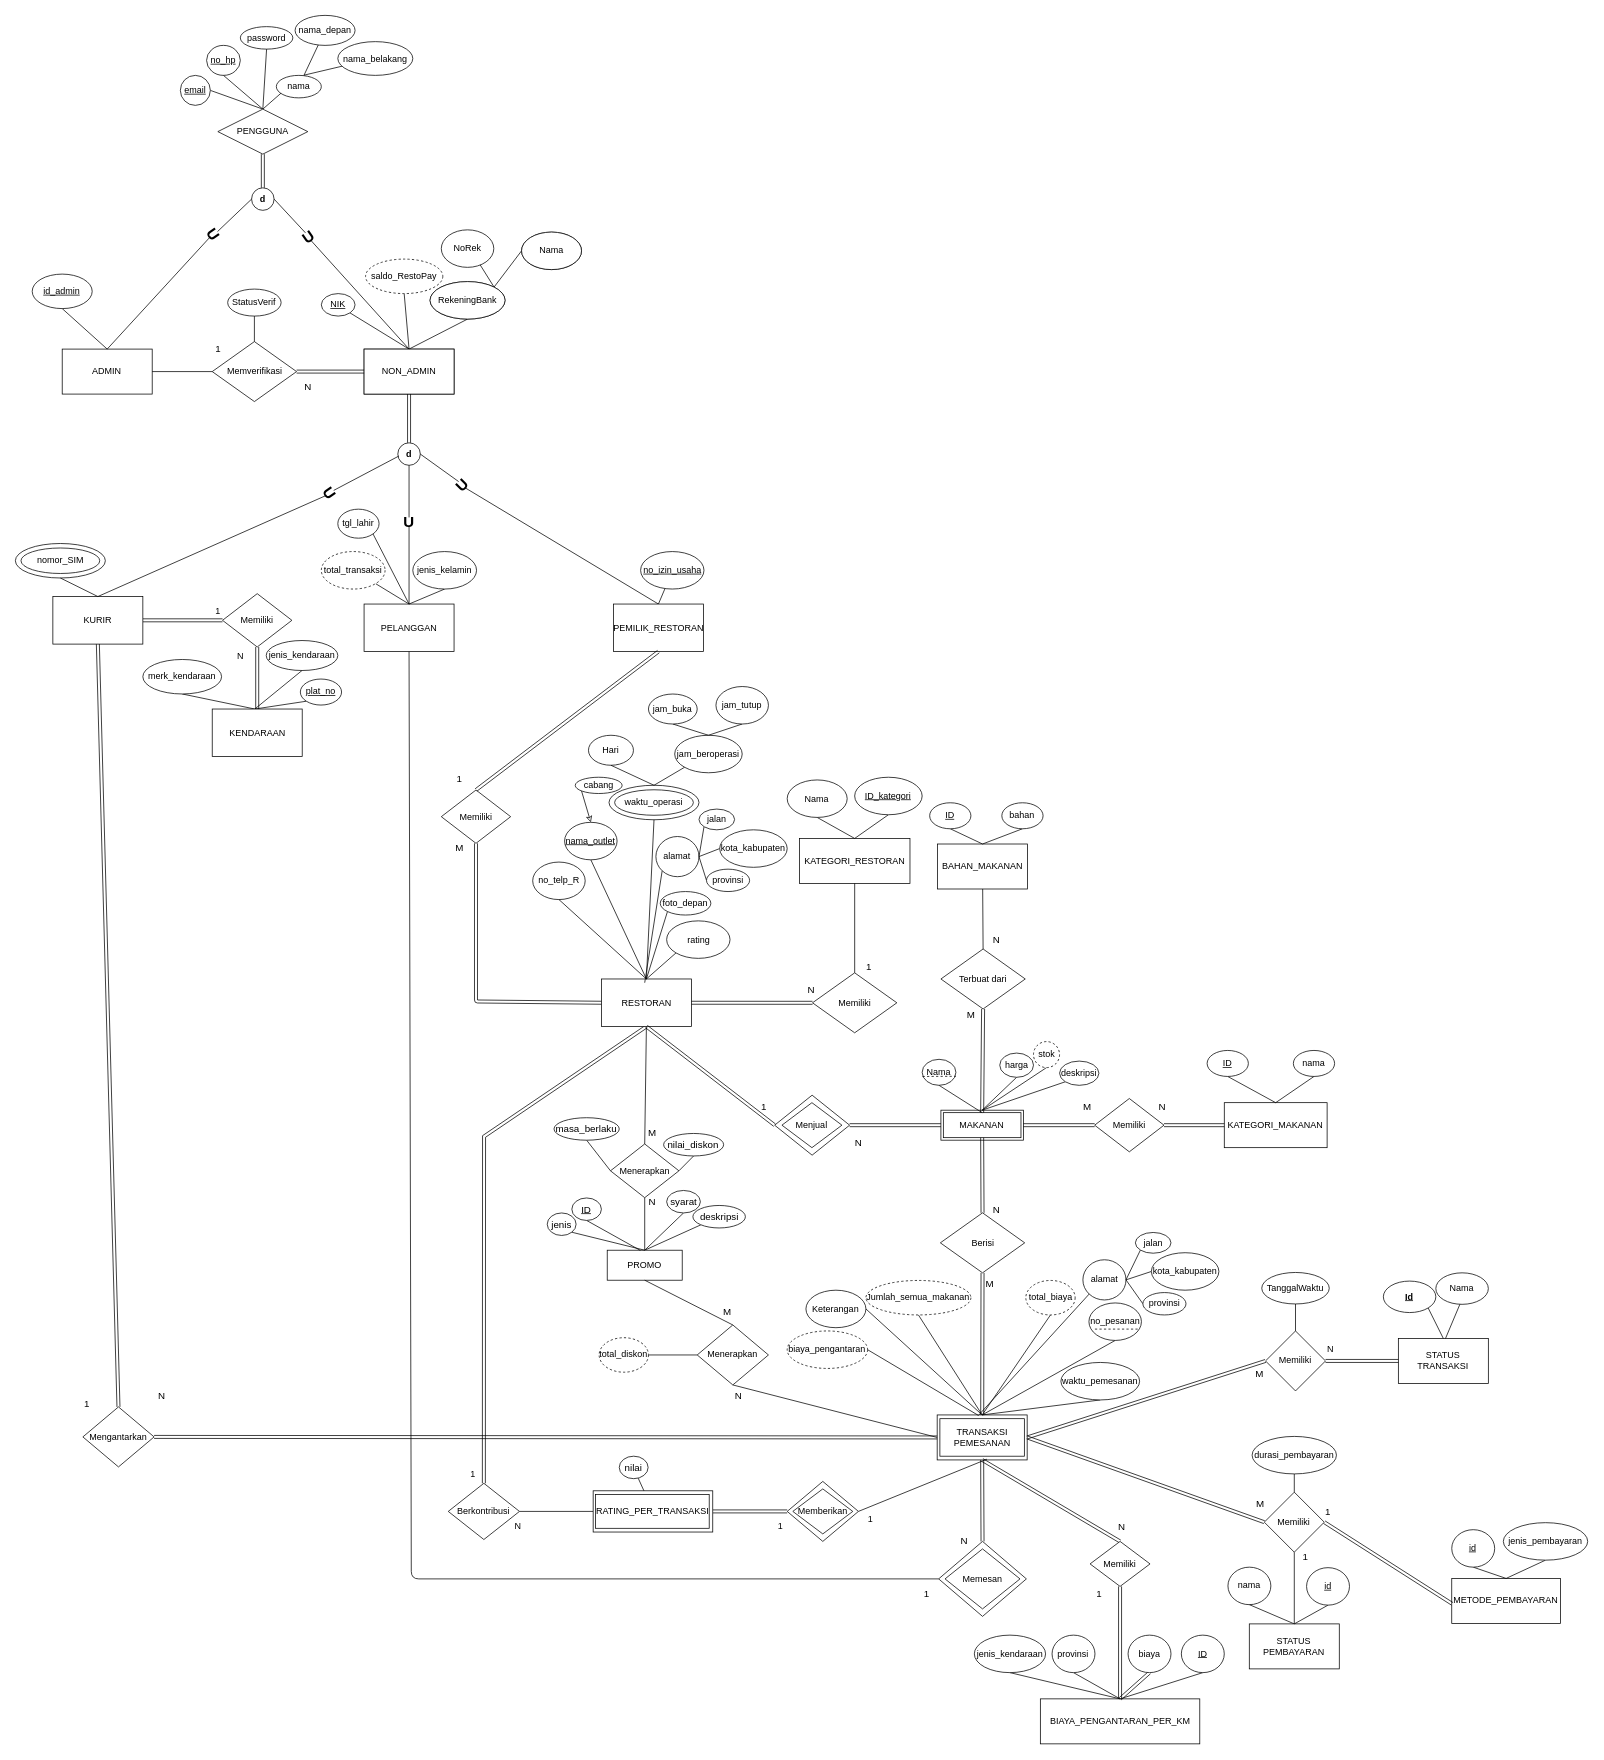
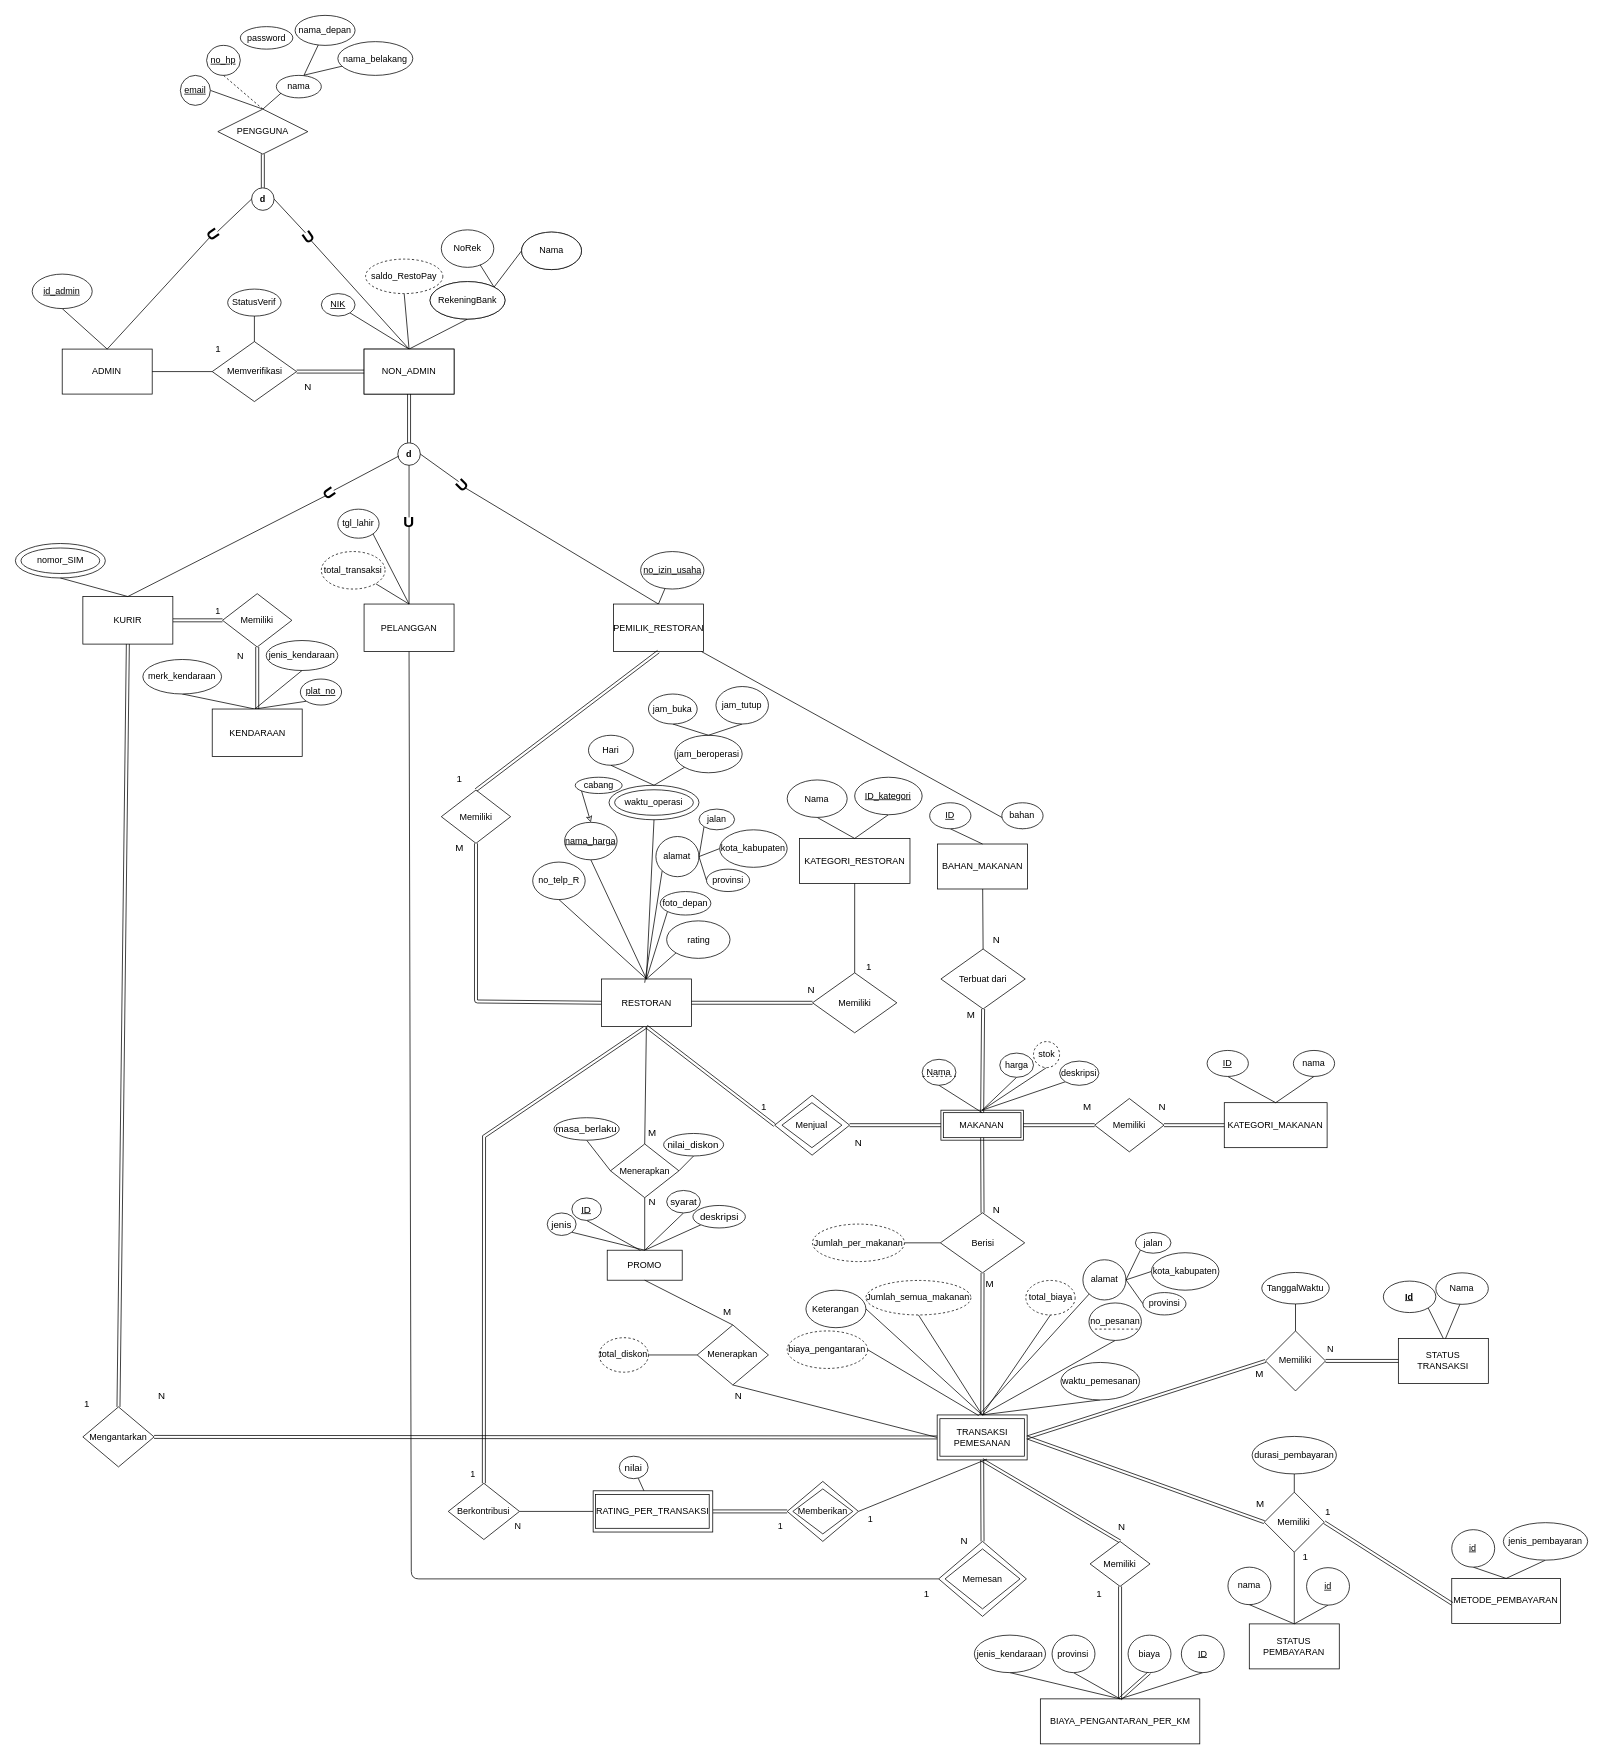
- <mxCell id="11" style="orthogonalLoop=1;jettySize=auto;html=1;exitX=0.5;exitY=0;exitDx=0;exitDy=0;entryX=0.5;entryY=1;entryDx=0;entryDy=0;endArrow=none;endFill=0;" edge="1" parent="1" source="14" target="2"><mxGeometry relative="1" as="geometry" /></mxCell>
- <mxCell id="12" style="orthogonalLoop=1;jettySize=auto;html=1;exitX=0.5;exitY=0;exitDx=0;exitDy=0;entryX=0.5;entryY=1;entryDx=0;entryDy=0;endArrow=none;endFill=0;" edge="1" parent="1" source="14" target="9"><mxGeometry relative="1" as="geometry" /></mxCell>
+ <mxCell id="12" style="orthogonalLoop=1;jettySize=auto;html=1;exitX=0.5;exitY=0;exitDx=0;exitDy=0;entryX=0.5;entryY=1;entryDx=0;entryDy=0;endArrow=none;endFill=0;dashed=1;" edge="1" parent="1" source="14" target="9"><mxGeometry relative="1" as="geometry" /></mxCell>
- <mxCell id="274" value="jenis_kelamin" style="ellipse;whiteSpace=wrap;html=1;" vertex="1" parent="1"><mxGeometry x="550" y="735" width="85" height="50" as="geometry" /></mxCell>
- <mxCell id="273" style="edgeStyle=none;orthogonalLoop=1;jettySize=auto;html=1;exitX=0.5;exitY=1;exitDx=0;exitDy=0;endArrow=none;endFill=0;entryX=0.5;entryY=0;entryDx=0;entryDy=0;" edge="1" parent="1" source="274" target="83"><mxGeometry relative="1" as="geometry"><mxPoint x="542" y="806.42" as="targetPoint" /></mxGeometry></mxCell>
- <mxCell id="85" value="KURIR" style="rounded=0;whiteSpace=wrap;html=1;" vertex="1" parent="1"><mxGeometry x="70" y="795" width="120" height="63.41" as="geometry" /></mxCell>
+ <mxCell id="85" value="KURIR" style="rounded=0;whiteSpace=wrap;html=1;" vertex="1" parent="1"><mxGeometry x="110" y="795" width="120" height="63.41" as="geometry" /></mxCell>
- <mxCell id="143" style="edgeStyle=none;orthogonalLoop=1;jettySize=auto;html=1;exitX=0.5;exitY=1;exitDx=0;exitDy=0;entryX=0.5;entryY=0;entryDx=0;entryDy=0;fontSize=13;endArrow=none;endFill=0;" edge="1" parent="1" source="144" target="140"><mxGeometry relative="1" as="geometry" /></mxCell>
+ <mxCell id="143" style="edgeStyle=none;orthogonalLoop=1;jettySize=auto;html=1;exitX=0.5;exitY=1;exitDx=0;exitDy=0;fontSize=13;endArrow=none;endFill=0;" edge="1" parent="1" source="144" target="82"><mxGeometry relative="1" as="geometry" /></mxCell>
- <mxCell id="51" value="&lt;u&gt;nama_outlet&lt;/u&gt;" style="ellipse;whiteSpace=wrap;html=1;" vertex="1" parent="1"><mxGeometry x="752.4" y="1096.09" width="70" height="50" as="geometry" /></mxCell>
+ <mxCell id="51" value="&lt;u&gt;nama_harga&lt;/u&gt;" style="ellipse;whiteSpace=wrap;html=1;" vertex="1" parent="1"><mxGeometry x="752.4" y="1096.09" width="70" height="50" as="geometry" /></mxCell>
+ <mxCell id="180" value="&lt;span style=&quot;font-weight: 400;&quot;&gt;Jumlah_per_makanan&lt;/span&gt;" style="ellipse;whiteSpace=wrap;html=1;fontStyle=1;dashed=1;" vertex="1" parent="1"><mxGeometry x="1083.01" y="1631.86" width="122.61" height="50" as="geometry" /></mxCell>
+ <mxCell id="173" style="edgeStyle=none;orthogonalLoop=1;jettySize=auto;html=1;exitX=0;exitY=0.5;exitDx=0;exitDy=0;fontSize=13;endArrow=none;endFill=0;entryX=1;entryY=0.5;entryDx=0;entryDy=0;" edge="1" parent="1" source="175" target="180"><mxGeometry relative="1" as="geometry"><mxPoint x="1209.23" y="1617.68" as="targetPoint" /></mxGeometry></mxCell>
